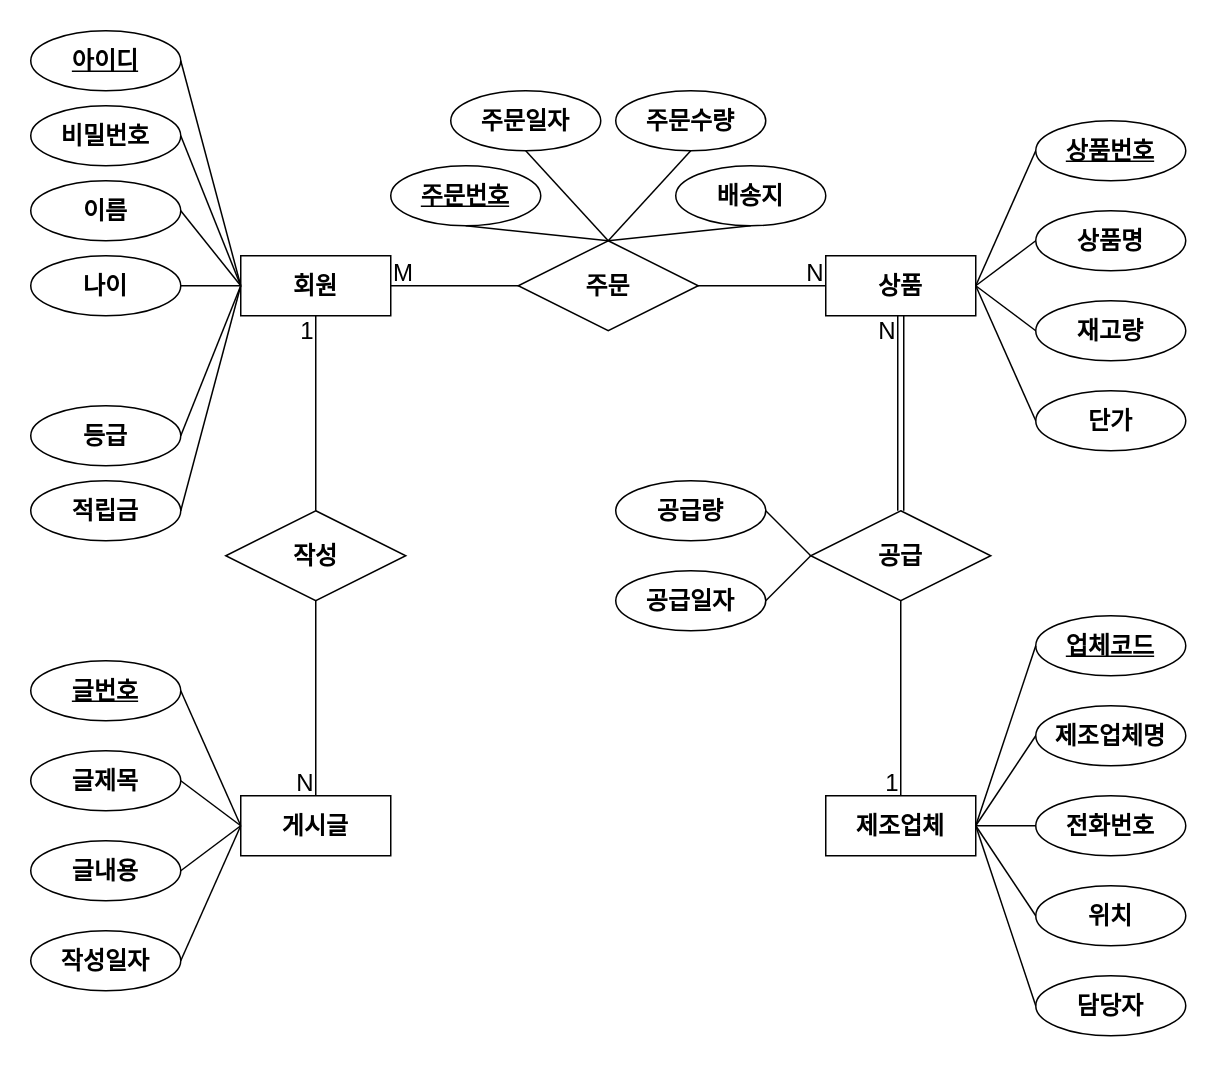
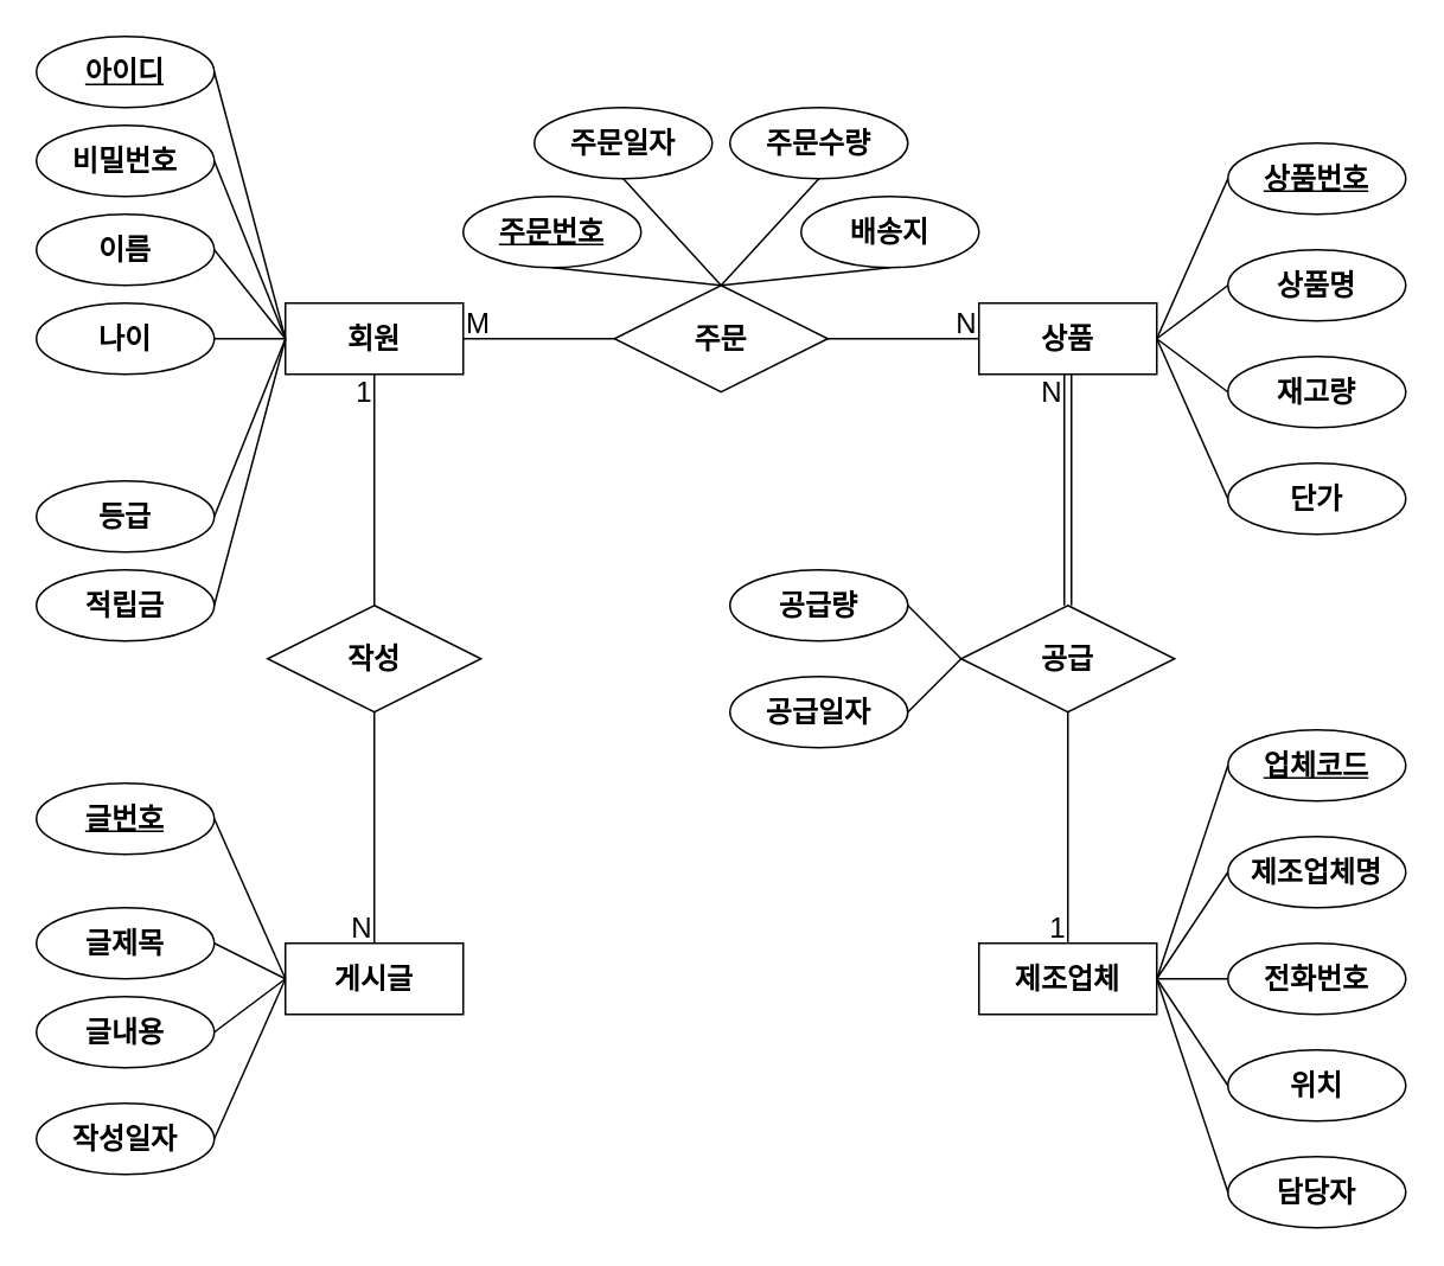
- <mxCell id="33" value="글제목" style="ellipse;whiteSpace=wrap;html=1;align=center;fontSize=16;fontStyle=1" vertex="1" parent="1"><mxGeometry x="20" y="500" width="100" height="40" as="geometry" /></mxCell>
+ <mxCell id="33" value="글제목" style="ellipse;whiteSpace=wrap;html=1;align=center;fontSize=16;fontStyle=1" vertex="1" parent="1"><mxGeometry x="20" y="510" width="100" height="40" as="geometry" /></mxCell>
